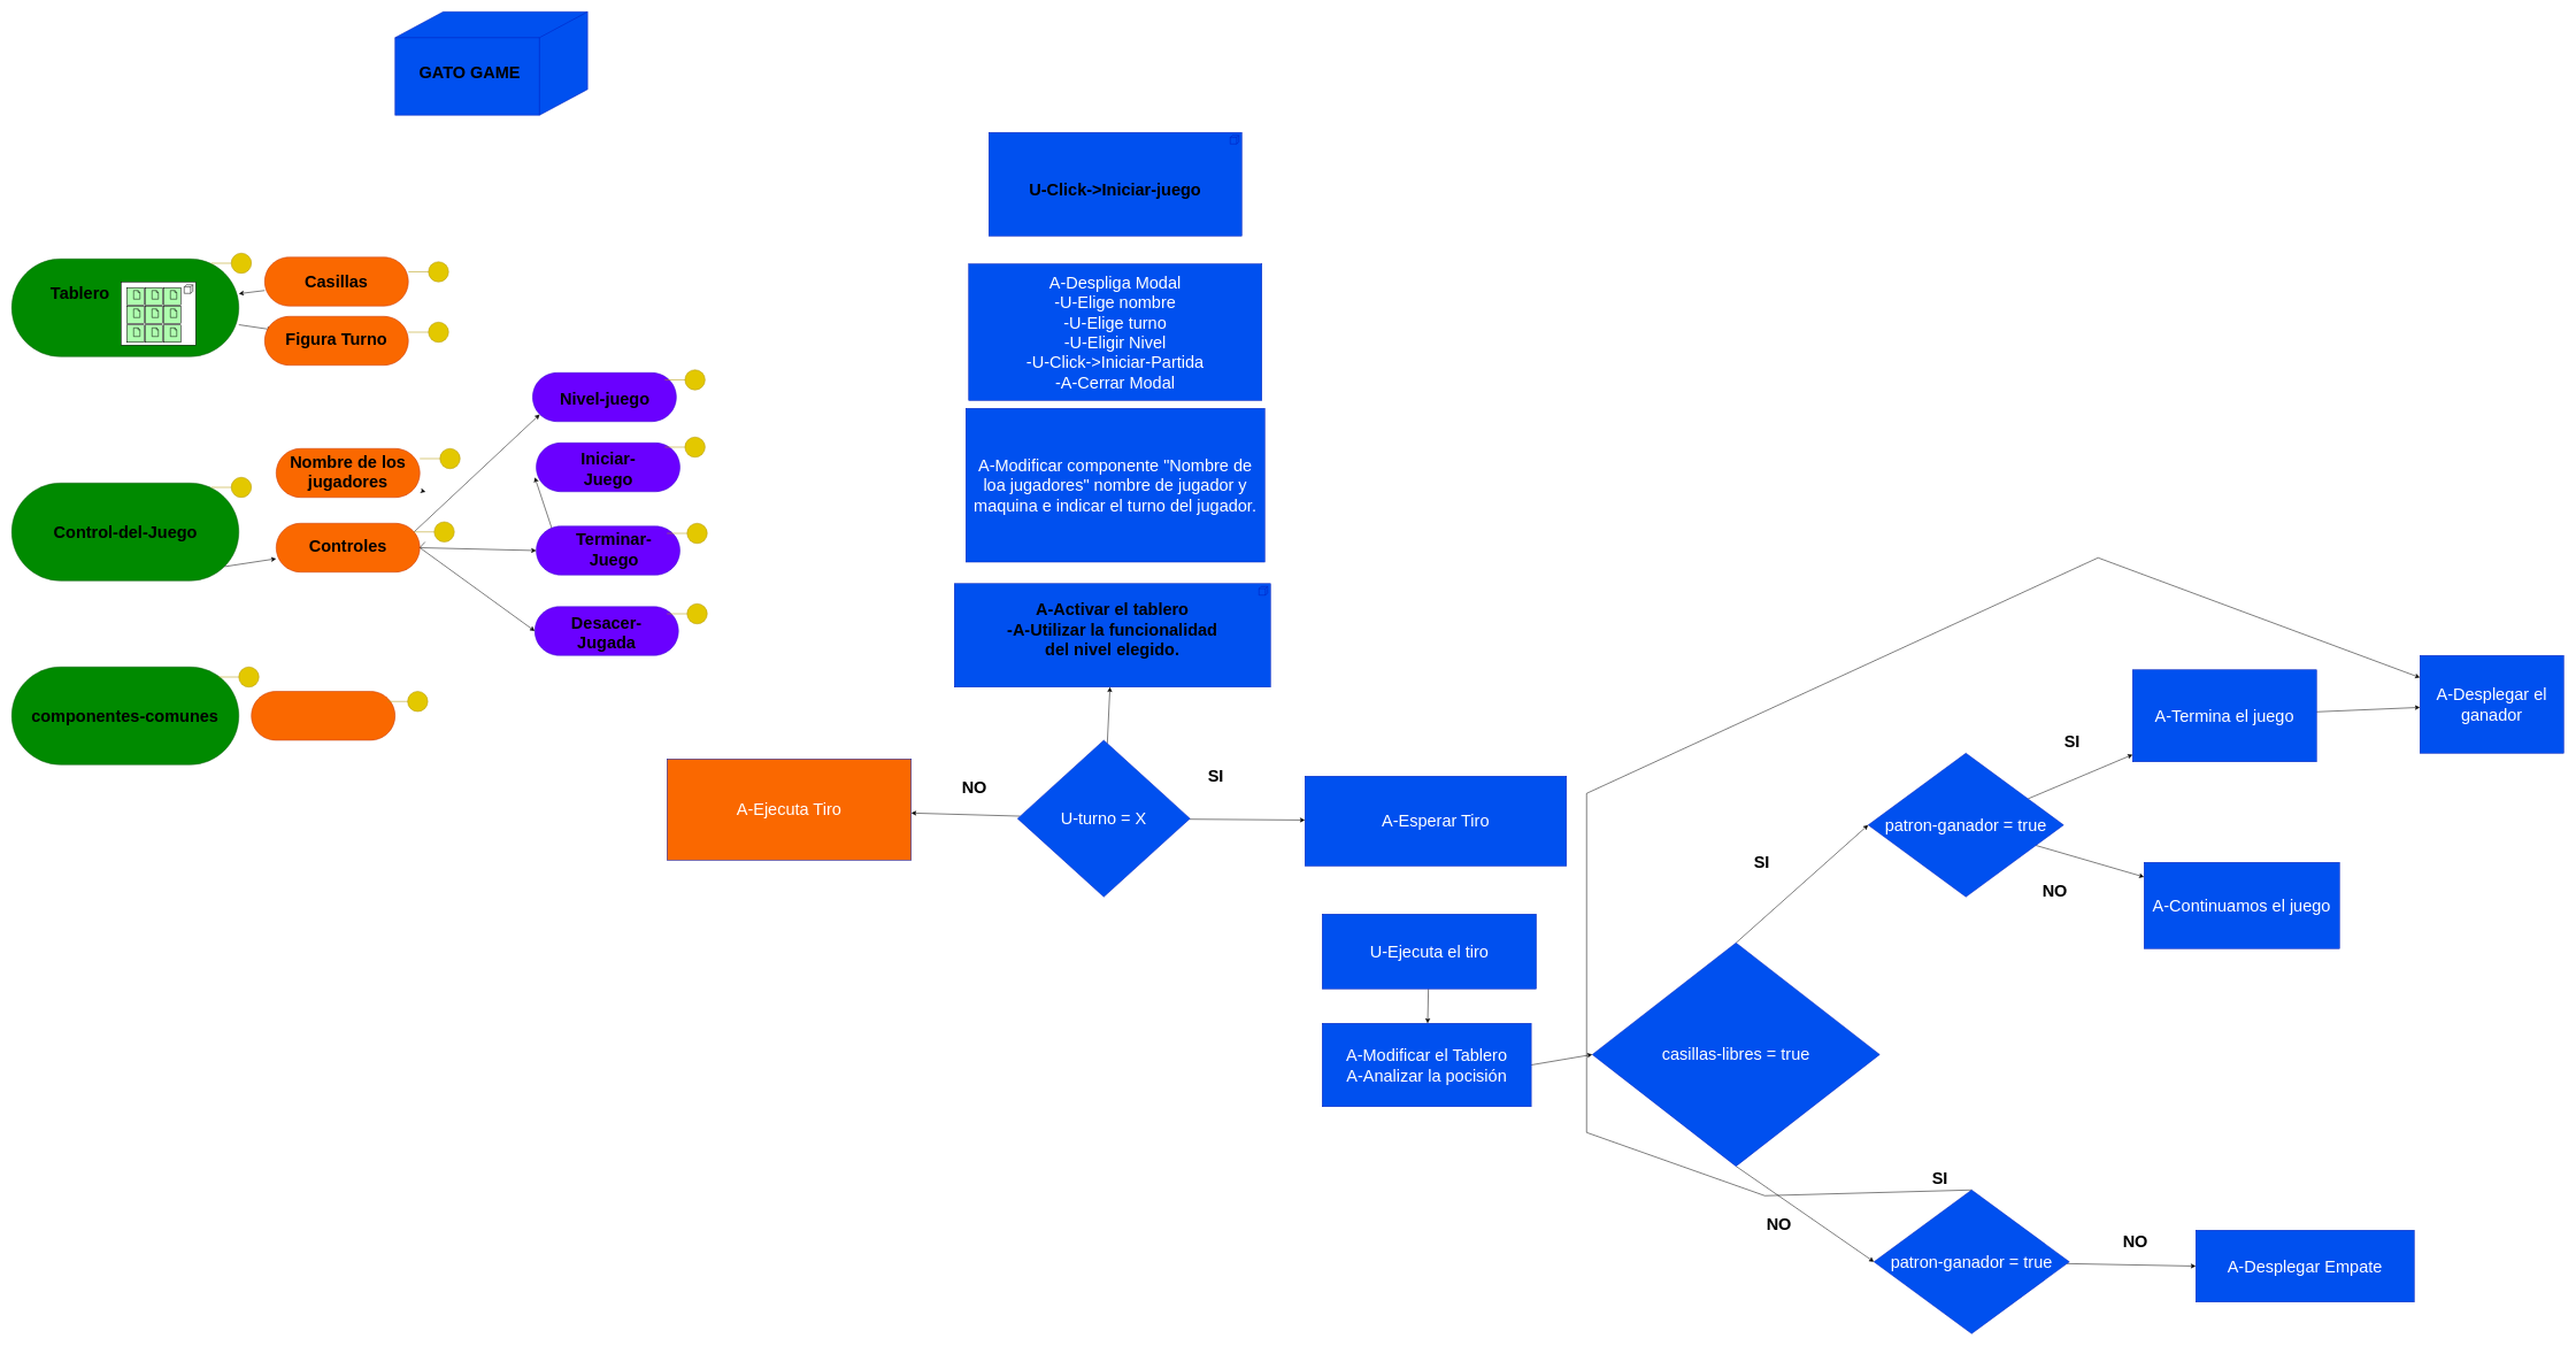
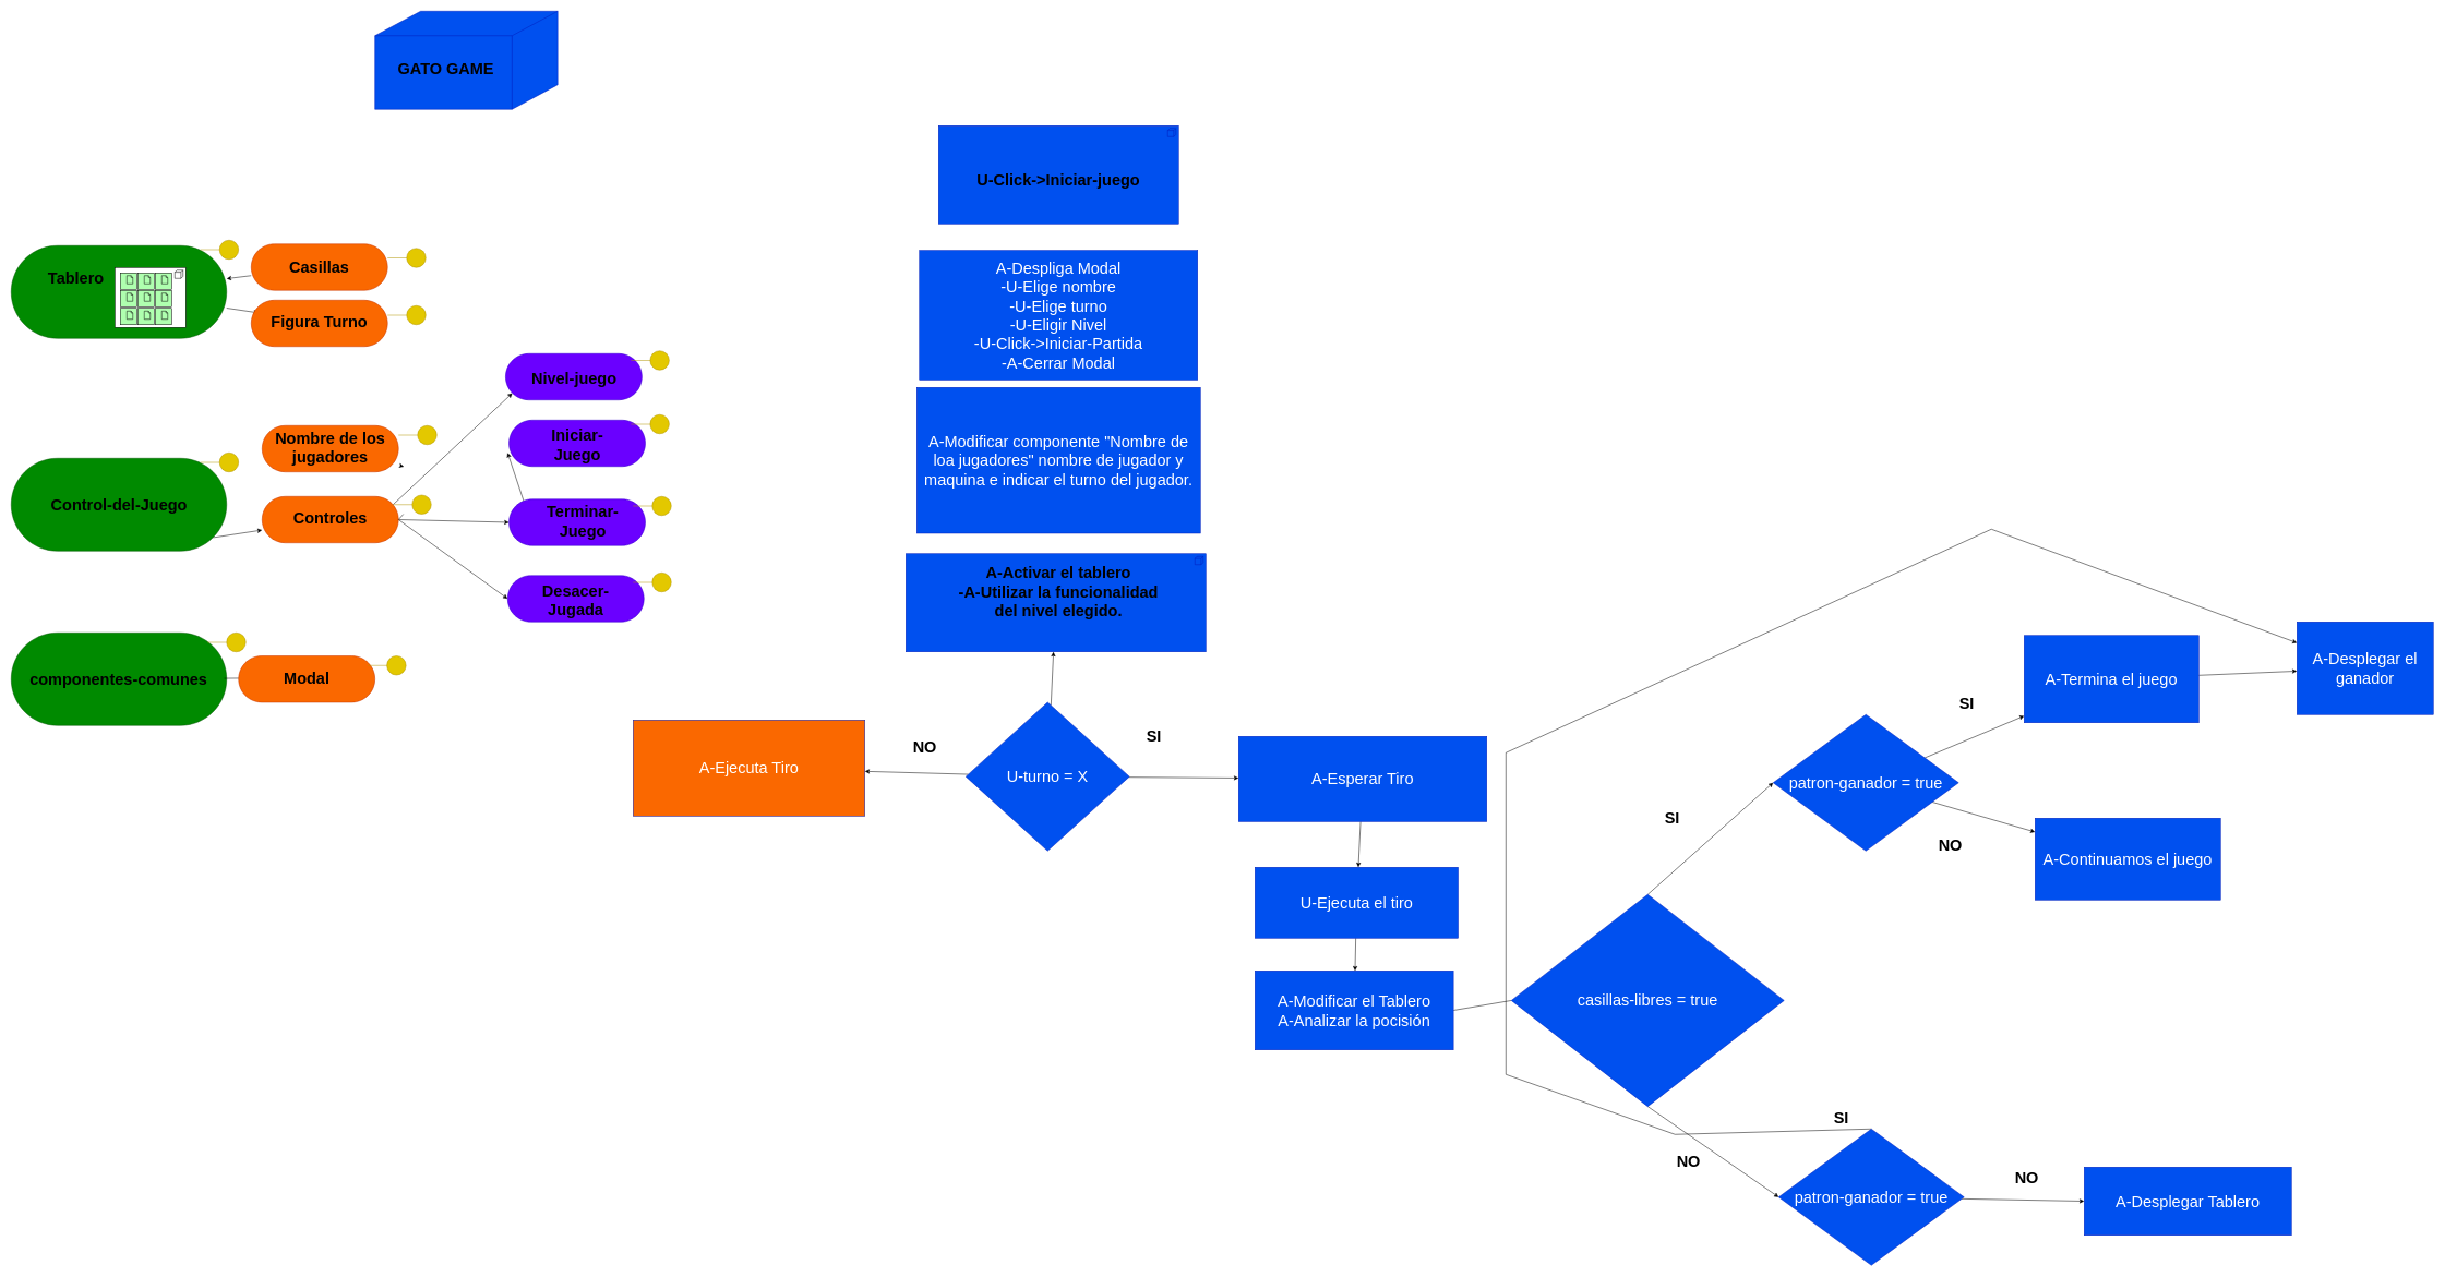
- <mxCell id="66" value="&lt;b&gt;A-Activar el tablero&lt;br&gt;-A-Utilizar la funcionalidad del nivel elegido.&lt;br&gt;&lt;/b&gt;" style="text;html=1;strokeColor=none;fillColor=none;align=center;verticalAlign=middle;whiteSpace=wrap;rounded=0;fontSize=29;" vertex="1" parent="1"><mxGeometry x="1750" y="1050" width="370" height="90" as="geometry" /></mxCell>
+ <mxCell id="66" value="&lt;b&gt;A-Activar el tablero&lt;br&gt;-A-Utilizar la funcionalidad del nivel elegido.&lt;br&gt;&lt;/b&gt;" style="text;html=1;strokeColor=none;fillColor=none;align=center;verticalAlign=middle;whiteSpace=wrap;rounded=0;fontSize=29;" vertex="1" parent="1"><mxGeometry x="1755" y="1040" width="370" height="90" as="geometry" /></mxCell>
+ <mxCell id="35" value="" style="edgeStyle=none;rounded=0;orthogonalLoop=1;jettySize=auto;html=1;fontSize=29;" edge="1" parent="1" source="36" target="38"><mxGeometry relative="1" as="geometry" /></mxCell>
+ <mxCell id="38" value="&lt;b&gt;Modal&lt;/b&gt;" style="text;html=1;strokeColor=none;fillColor=none;align=center;verticalAlign=middle;whiteSpace=wrap;rounded=0;fontSize=29;" vertex="1" parent="1"><mxGeometry x="473.13" y="1202.5" width="177.5" height="80" as="geometry" /></mxCell>
+ <mxCell id="71" value="" style="edgeStyle=none;rounded=0;orthogonalLoop=1;jettySize=auto;html=1;fontSize=29;" edge="1" parent="1" source="72" target="77"><mxGeometry relative="1" as="geometry" /></mxCell>
- <mxCell id="78" style="edgeStyle=none;rounded=0;orthogonalLoop=1;jettySize=auto;html=1;exitX=1;exitY=0.5;exitDx=0;exitDy=0;entryX=0;entryY=0.5;entryDx=0;entryDy=0;fontSize=29;" edge="1" parent="1" source="79" target="82"><mxGeometry relative="1" as="geometry" /></mxCell>
+ <mxCell id="78" style="edgeStyle=none;rounded=0;orthogonalLoop=1;jettySize=auto;html=1;exitX=1;exitY=0.5;exitDx=0;exitDy=0;entryX=0;entryY=0.5;entryDx=0;entryDy=0;fontSize=29;endArrow=none;" edge="1" parent="1" source="79" target="82"><mxGeometry relative="1" as="geometry" /></mxCell>
- <mxCell id="98" value="A-Desplegar Empate" style="whiteSpace=wrap;html=1;fontSize=29;fillColor=#0050ef;strokeColor=#001DBC;fontColor=#ffffff;" vertex="1" parent="1"><mxGeometry x="3820" y="2140" width="380" height="125" as="geometry" /></mxCell>
+ <mxCell id="98" value="A-Desplegar Tablero" style="whiteSpace=wrap;html=1;fontSize=29;fillColor=#0050ef;strokeColor=#001DBC;fontColor=#ffffff;" vertex="1" parent="1"><mxGeometry x="3820" y="2140" width="380" height="125" as="geometry" /></mxCell>
